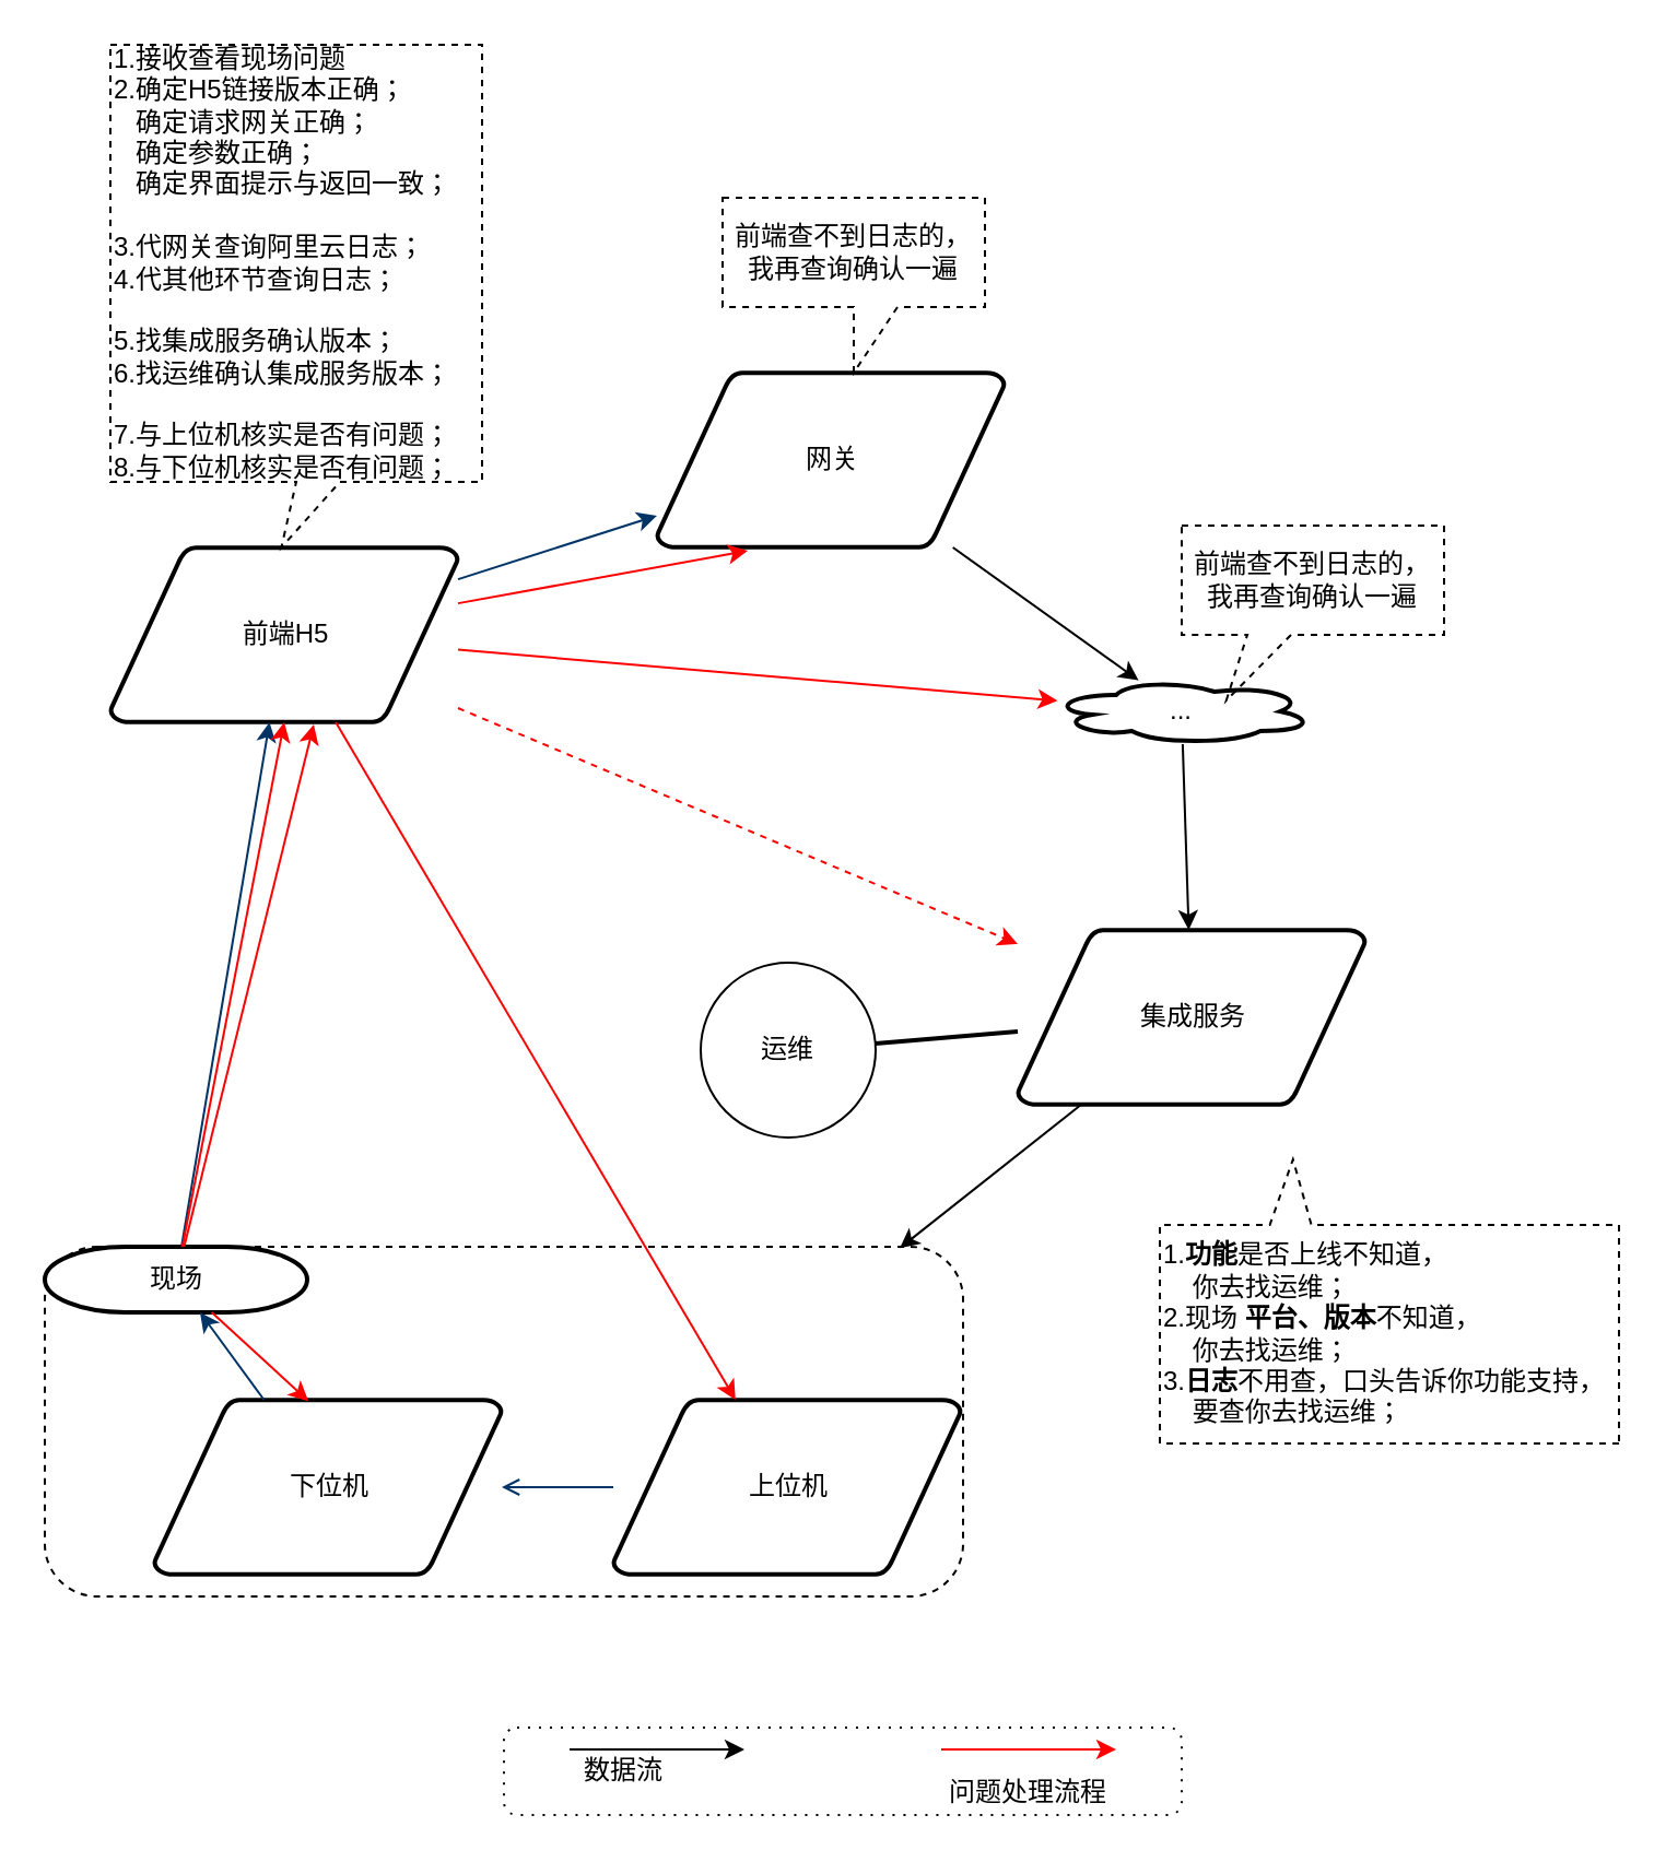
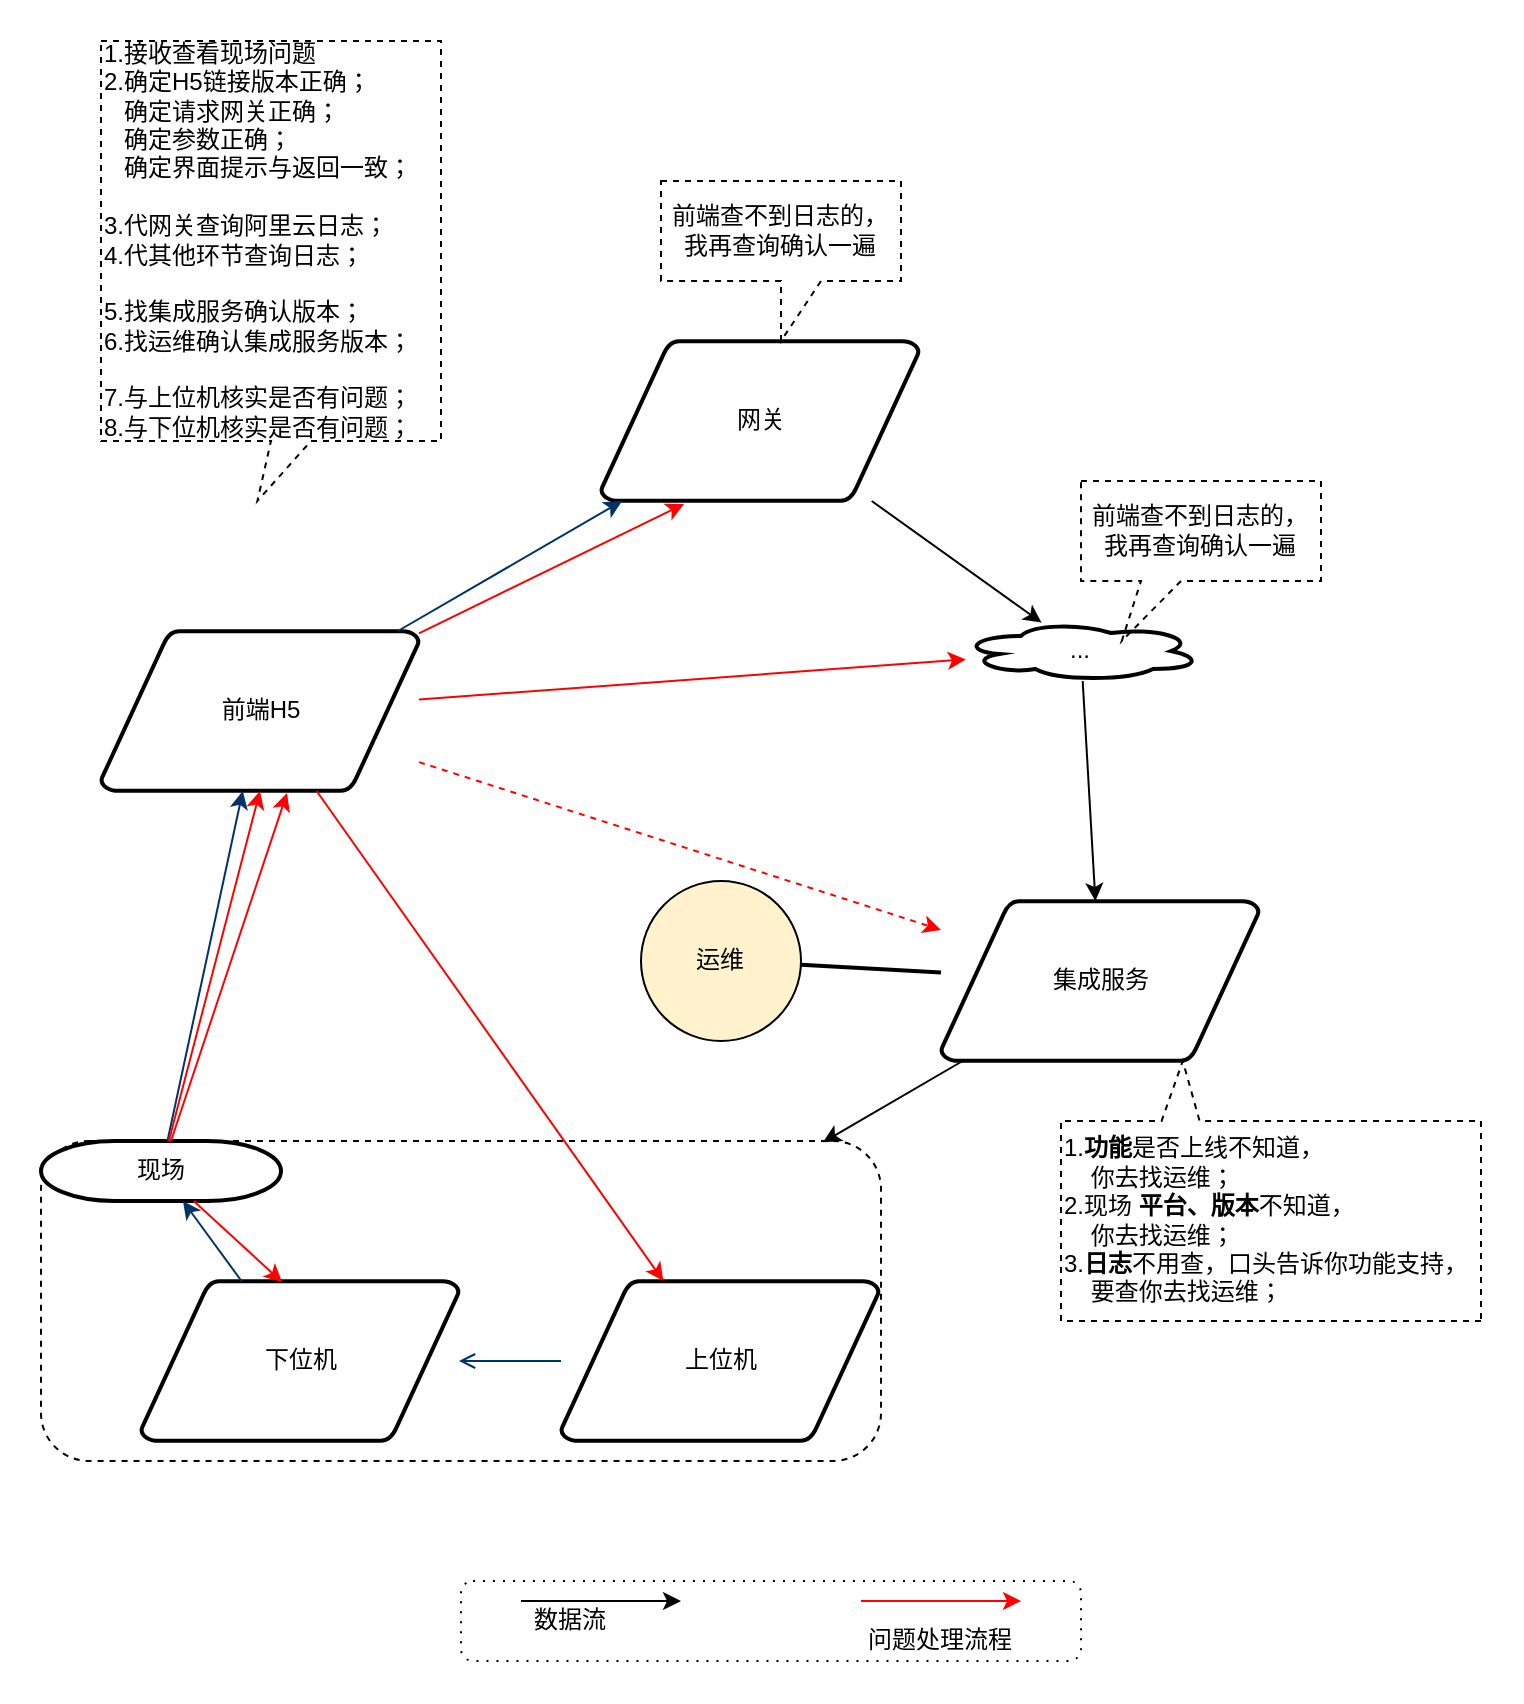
- <mxCell id="5" value="前端H5" style="shape=mxgraph.flowchart.data;strokeWidth=2;gradientColor=none;gradientDirection=north;fontStyle=0;html=1;" parent="1" vertex="1"><mxGeometry x="50" y="250" width="159" height="80" as="geometry" /></mxCell>
+ <mxCell id="5" value="前端H5" style="shape=mxgraph.flowchart.data;strokeWidth=2;gradientColor=none;gradientDirection=north;fontStyle=0;html=1;" parent="1" vertex="1"><mxGeometry x="50" y="315" width="159" height="80" as="geometry" /></mxCell>
- <mxCell id="16" value="集成服务" style="shape=mxgraph.flowchart.data;strokeWidth=2;gradientColor=none;gradientDirection=north;fontStyle=0;html=1;" vertex="1" parent="1"><mxGeometry x="465" y="425" width="159" height="80" as="geometry" /></mxCell>
+ <mxCell id="16" value="集成服务" style="shape=mxgraph.flowchart.data;strokeWidth=2;gradientColor=none;gradientDirection=north;fontStyle=0;html=1;" vertex="1" parent="1"><mxGeometry x="470" y="450" width="159" height="80" as="geometry" /></mxCell>
- <mxCell id="18" value="运维" style="ellipse;whiteSpace=wrap;html=1;aspect=fixed;" vertex="1" parent="1"><mxGeometry x="320" y="440" width="80" height="80" as="geometry" /></mxCell>
+ <mxCell id="18" value="运维" style="ellipse;whiteSpace=wrap;html=1;aspect=fixed;fillColor=#fff2cc;" vertex="1" parent="1"><mxGeometry x="320" y="440" width="80" height="80" as="geometry" /></mxCell>
